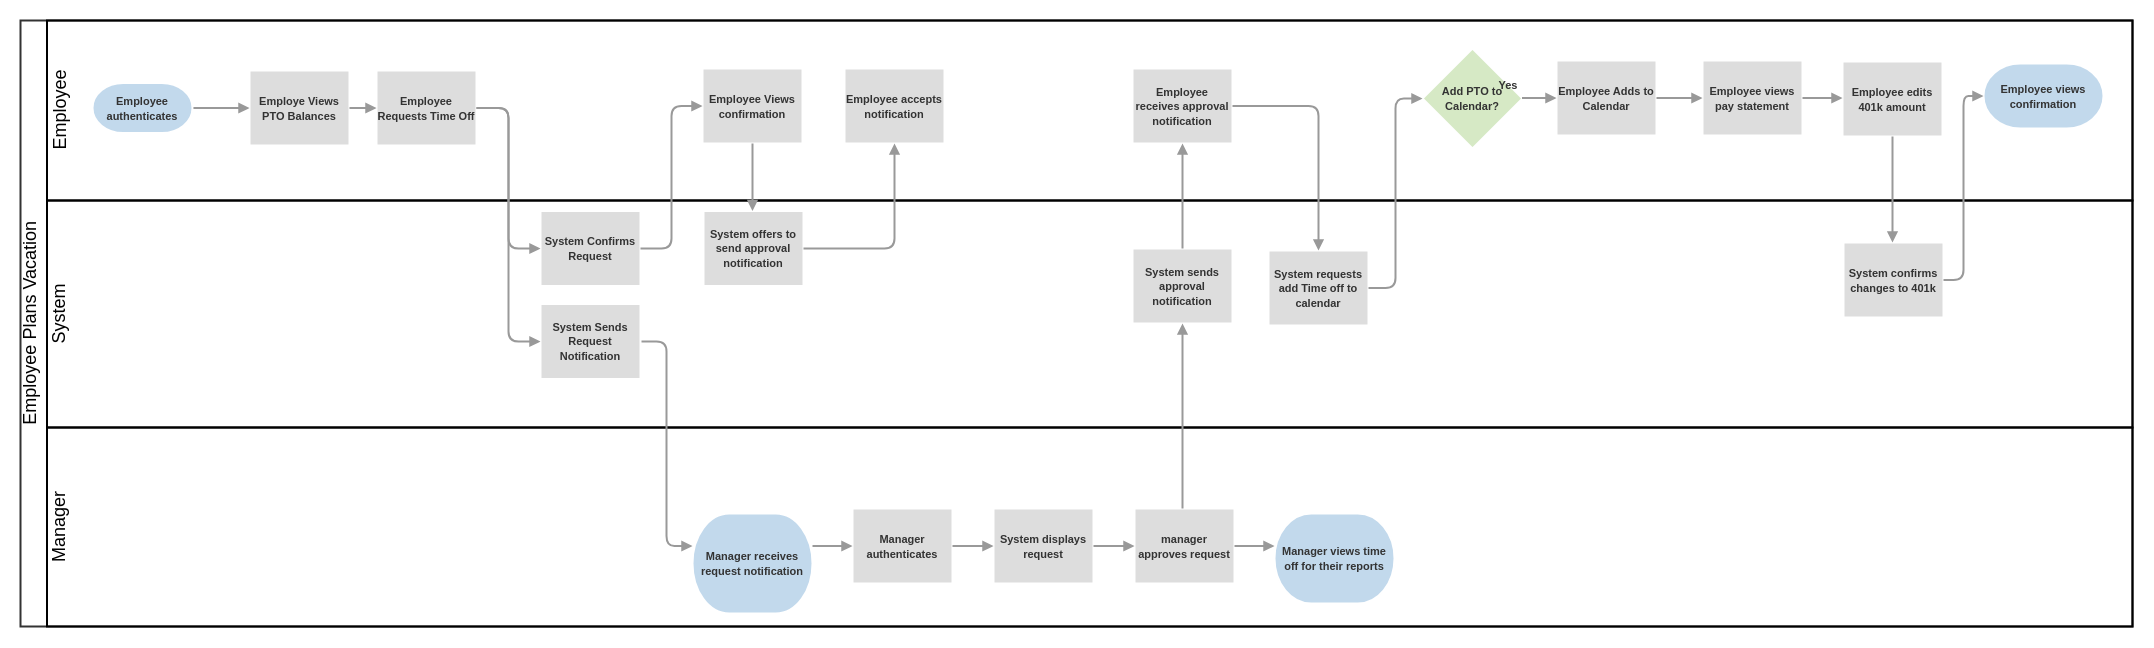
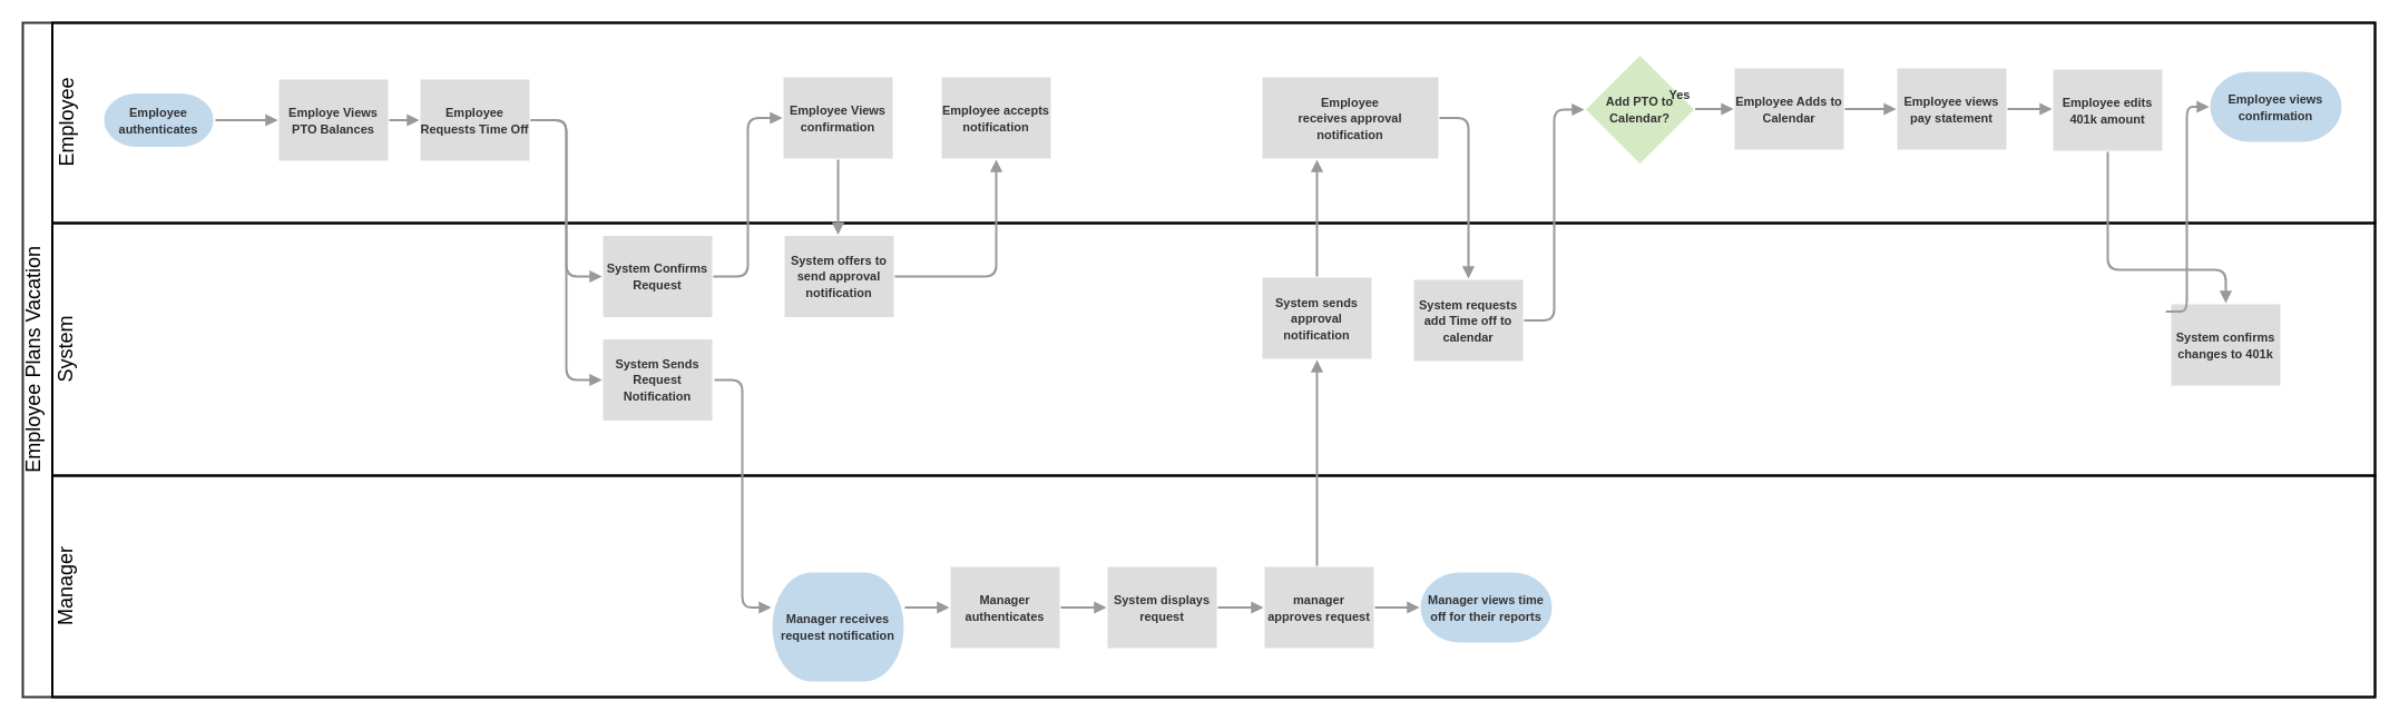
- <mxCell id="19" value="&lt;div style='width: 97.0px;height:auto;word-break: break-word;'&gt;&lt;div align=&quot;center&quot;&gt;&lt;span style=&quot;font-family:Arial;font-weight:bold;color:rgb(51, 51, 51);font-size:11px; line-height: normal;&quot;&gt;Employee receives approval notification&lt;/span&gt;&lt;/div&gt;&lt;/div&gt;" style="shape=rect;shadow=0;strokeWidth=2;fillColor=#dddddd;strokeColor=#ffffff;opacity=100.0;html=1;nl2Br=0;verticalAlign=middle;align=center;spacingLeft=0.0;spacingRight=0;whiteSpace=wrap;gliffyId=355;" vertex="1" parent="1"><mxGeometry x="1132" y="68" width="100" height="75" as="geometry" /></mxCell>
+ <mxCell id="19" value="&lt;div style='width: 97.0px;height:auto;word-break: break-word;'&gt;&lt;div align=&quot;center&quot;&gt;&lt;span style=&quot;font-family:Arial;font-weight:bold;color:rgb(51, 51, 51);font-size:11px; line-height: normal;&quot;&gt;Employee receives approval notification&lt;/span&gt;&lt;/div&gt;&lt;/div&gt;" style="shape=rect;shadow=0;strokeWidth=2;fillColor=#dddddd;strokeColor=#ffffff;opacity=100.0;html=1;nl2Br=0;verticalAlign=middle;align=center;spacingLeft=0.0;spacingRight=0;whiteSpace=wrap;gliffyId=355;" vertex="1" parent="1"><mxGeometry x="1132" y="68" width="160" height="75" as="geometry" /></mxCell>
- <mxCell id="44" value="&lt;div style='width: 97.0px;height:auto;word-break: break-word;'&gt;&lt;div align=&quot;center&quot;&gt;&lt;span style=&quot;font-family:Arial;font-weight:bold;color:rgb(51, 51, 51);font-size:11px; line-height: normal;&quot;&gt;System confirms changes to 401k&lt;/span&gt;&lt;/div&gt;&lt;/div&gt;" style="shape=rect;shadow=0;strokeWidth=2;fillColor=#dddddd;strokeColor=#ffffff;opacity=100.0;html=1;nl2Br=0;verticalAlign=middle;align=center;spacingLeft=0.0;spacingRight=0;whiteSpace=wrap;gliffyId=422;" vertex="1" parent="1"><mxGeometry x="1843" y="242" width="100" height="75" as="geometry" /></mxCell>
+ <mxCell id="44" value="&lt;div style='width: 97.0px;height:auto;word-break: break-word;'&gt;&lt;div align=&quot;center&quot;&gt;&lt;span style=&quot;font-family:Arial;font-weight:bold;color:rgb(51, 51, 51);font-size:11px; line-height: normal;&quot;&gt;System confirms changes to 401k&lt;/span&gt;&lt;/div&gt;&lt;/div&gt;" style="shape=rect;shadow=0;strokeWidth=2;fillColor=#dddddd;strokeColor=#ffffff;opacity=100.0;html=1;nl2Br=0;verticalAlign=middle;align=center;spacingLeft=0.0;spacingRight=0;whiteSpace=wrap;gliffyId=422;" vertex="1" parent="1"><mxGeometry x="1948" y="272" width="100" height="75" as="geometry" /></mxCell>
- <mxCell id="25" value="&lt;div style='width: 117.0px;height:auto;word-break: break-word;'&gt;&lt;div align=&quot;center&quot;&gt;&lt;span style=&quot;font-family:Arial;font-weight:bold;color:rgb(51, 51, 51);font-size:11px; line-height: normal;&quot;&gt;Manager views time off for their reports&lt;/span&gt;&lt;/div&gt;&lt;/div&gt;" style="shape=mxgraph.flowchart.terminator;shadow=0;strokeWidth=2;fillColor=#c2d9ec;strokeColor=#ffffff;opacity=100.0;html=1;nl2Br=0;verticalAlign=middle;align=center;spacingLeft=0.0;spacingRight=0;whiteSpace=wrap;gliffyId=384;" vertex="1" parent="1"><mxGeometry x="1274" y="513" width="120" height="90" as="geometry" /></mxCell>
+ <mxCell id="25" value="&lt;div style='width: 117.0px;height:auto;word-break: break-word;'&gt;&lt;div align=&quot;center&quot;&gt;&lt;span style=&quot;font-family:Arial;font-weight:bold;color:rgb(51, 51, 51);font-size:11px; line-height: normal;&quot;&gt;Manager views time off for their reports&lt;/span&gt;&lt;/div&gt;&lt;/div&gt;" style="shape=mxgraph.flowchart.terminator;shadow=0;strokeWidth=2;fillColor=#c2d9ec;strokeColor=#ffffff;opacity=100.0;html=1;nl2Br=0;verticalAlign=middle;align=center;spacingLeft=0.0;spacingRight=0;whiteSpace=wrap;gliffyId=384;" vertex="1" parent="1"><mxGeometry x="1274" y="513" width="120" height="65" as="geometry" /></mxCell>
